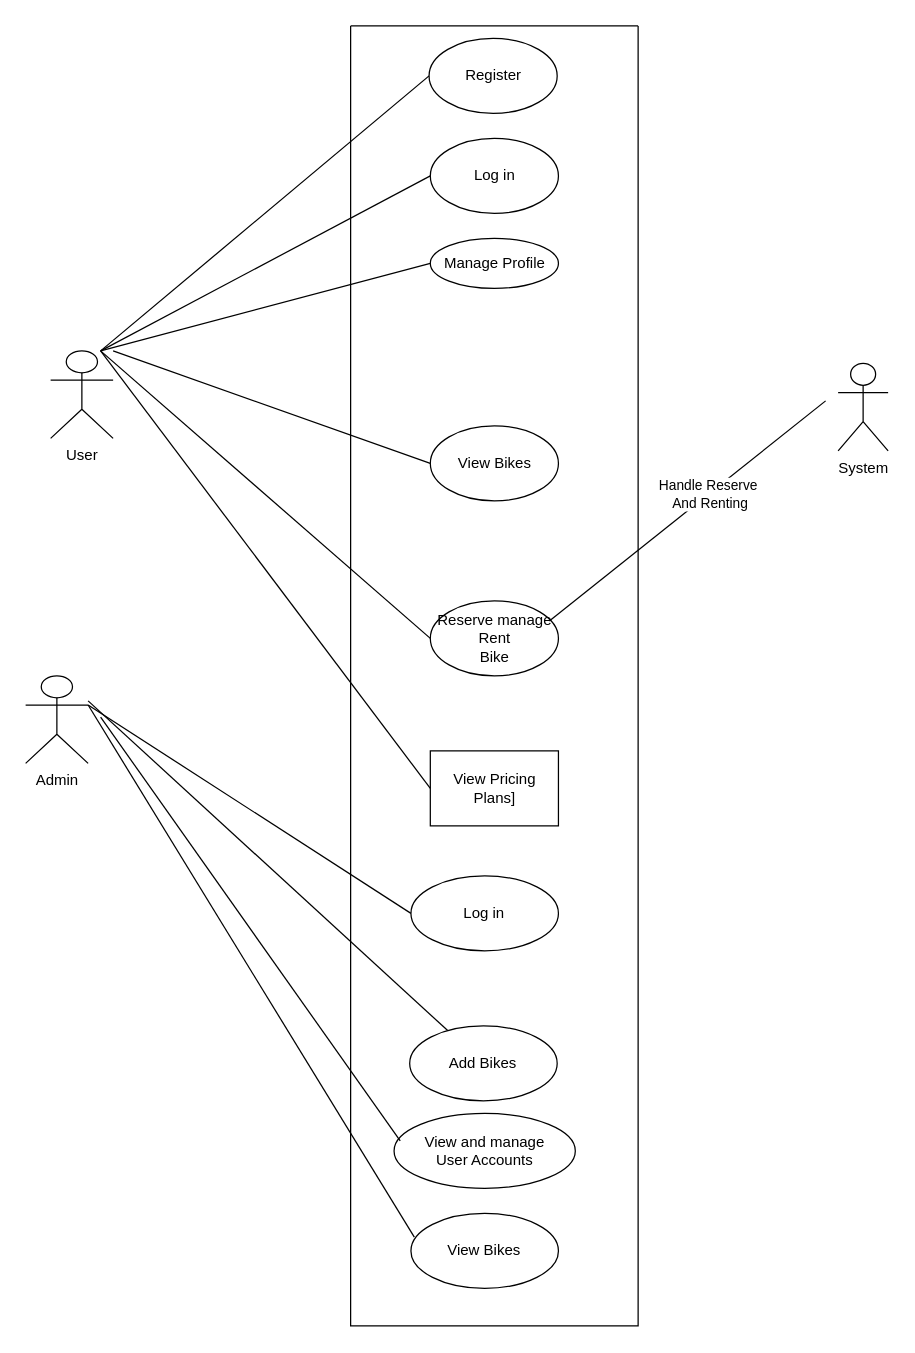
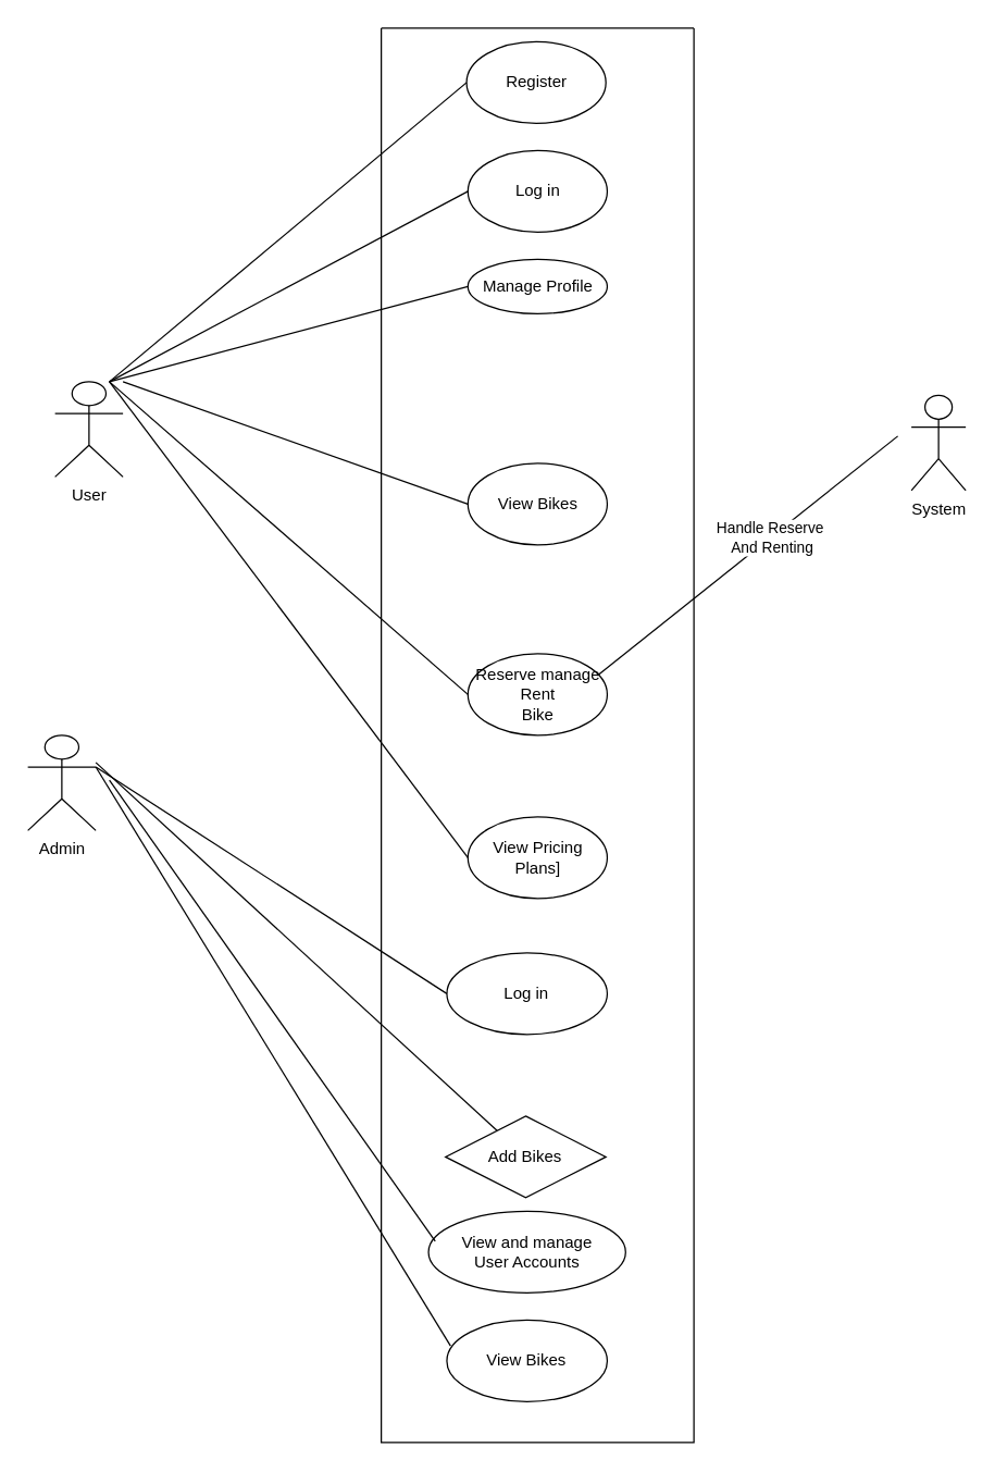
- <mxCell id="8" value="View Pricing Plans]" style="whiteSpace=wrap;html=1;rounded=0;" parent="2" vertex="1"><mxGeometry x="63.75" y="580" width="102.5" height="60" as="geometry" /></mxCell>
+ <mxCell id="8" value="View Pricing Plans]" style="ellipse;whiteSpace=wrap;html=1;" parent="2" vertex="1"><mxGeometry x="63.75" y="580" width="102.5" height="60" as="geometry" /></mxCell>
- <mxCell id="12" value="Add Bikes" style="ellipse;whiteSpace=wrap;html=1;" vertex="1" parent="2"><mxGeometry x="47.25" y="800" width="118" height="60" as="geometry" /></mxCell>
+ <mxCell id="12" value="Add Bikes" style="rhombus;whiteSpace=wrap;html=1;" vertex="1" parent="2"><mxGeometry x="47.25" y="800" width="118" height="60" as="geometry" /></mxCell>
